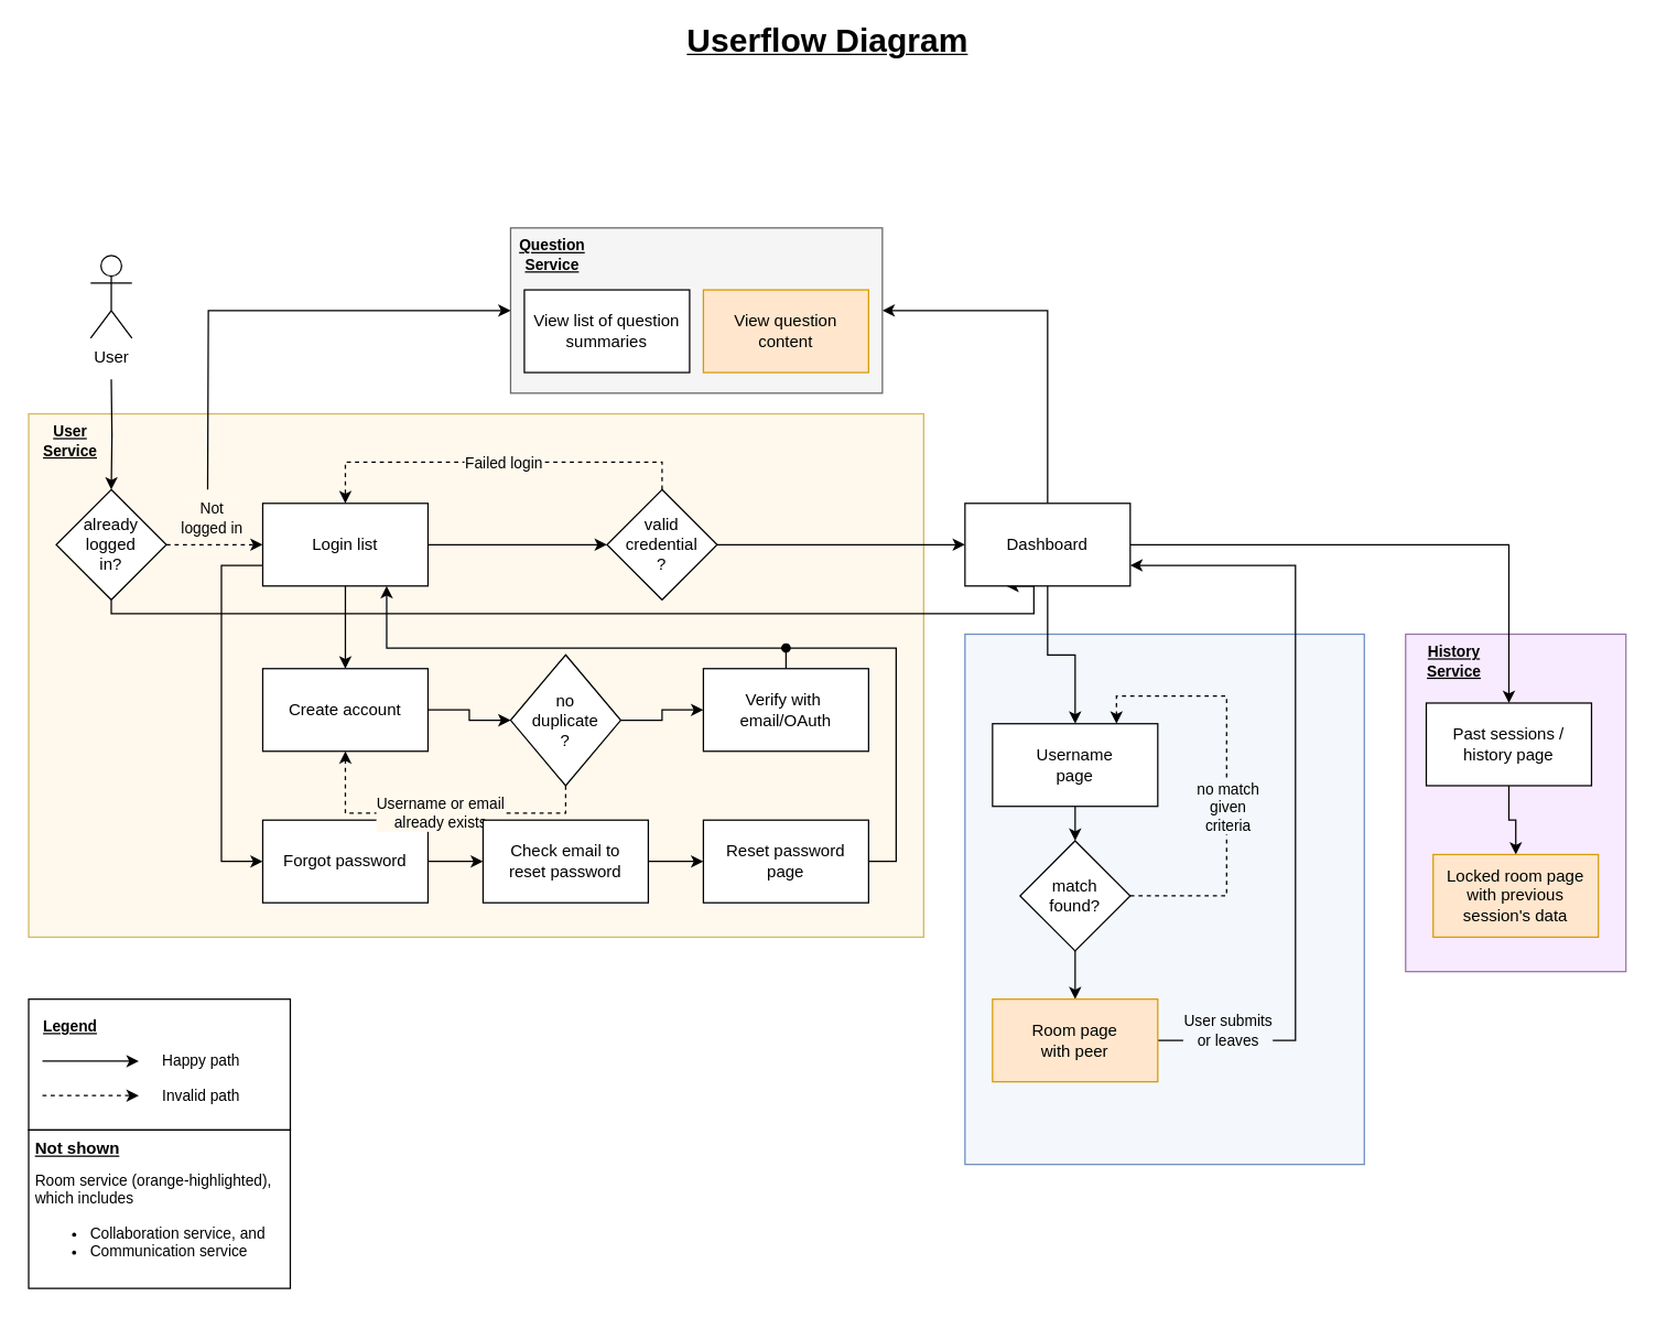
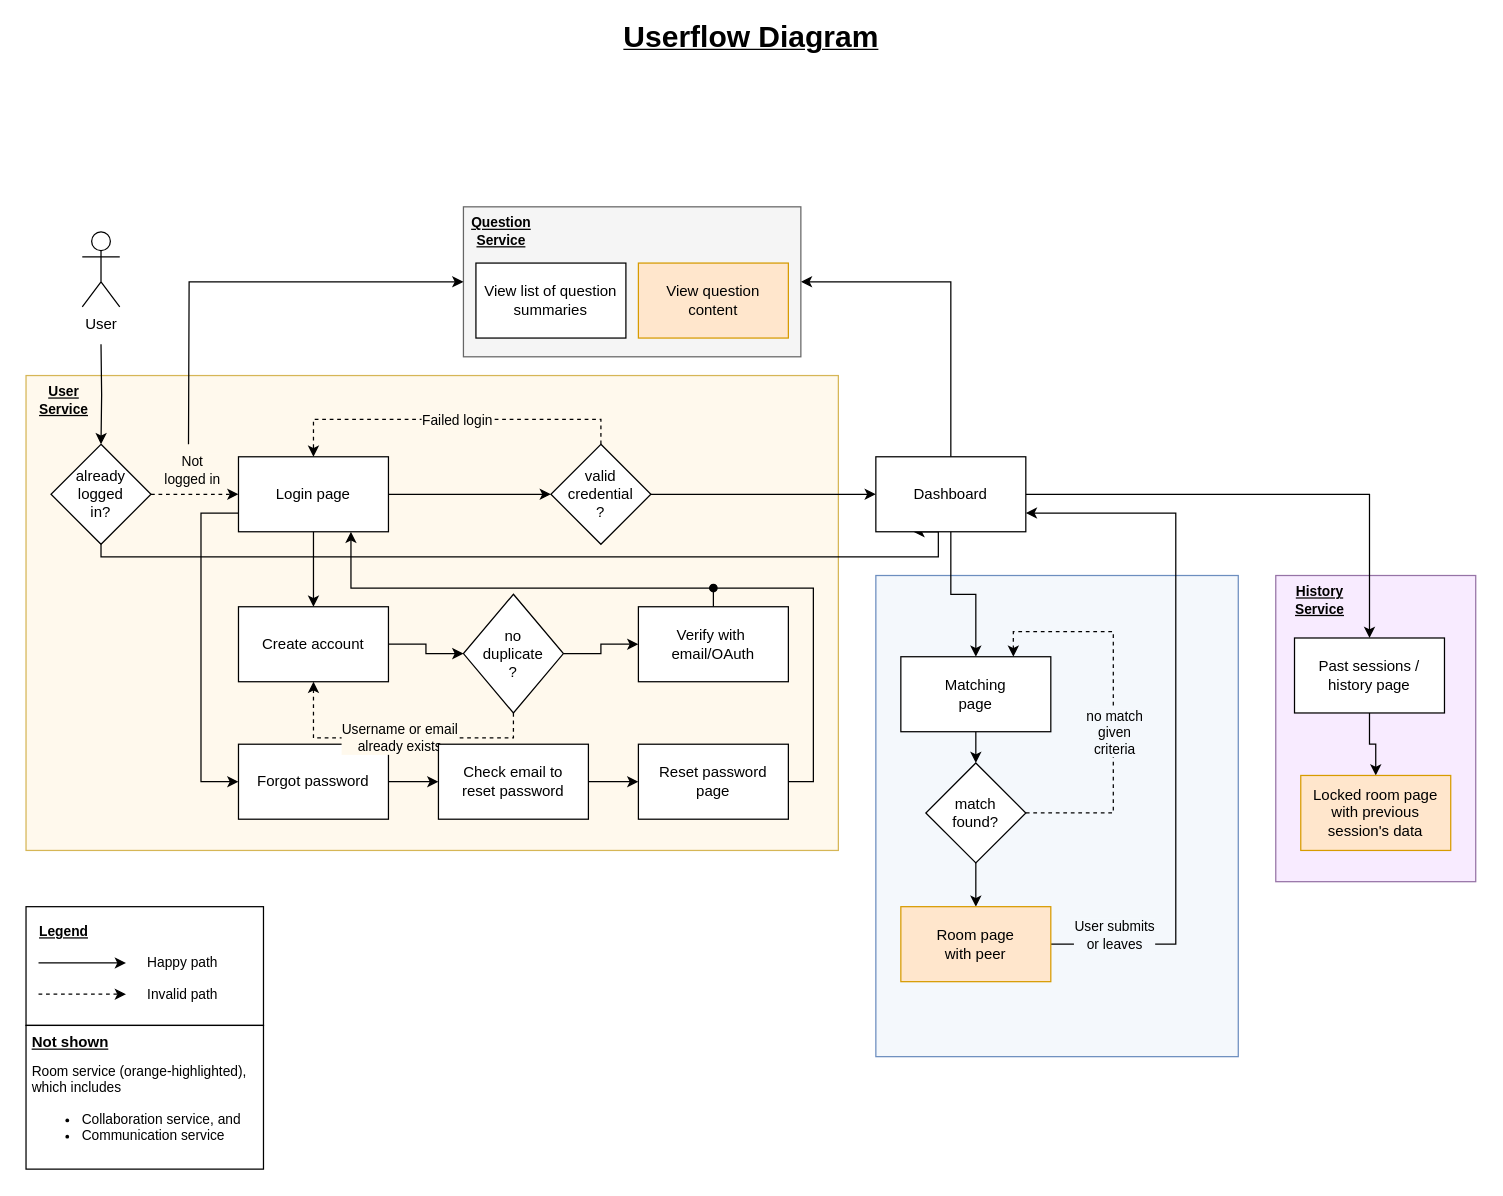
- <mxCell id="13" value="Login list" style="rounded=0;whiteSpace=wrap;html=1;" parent="1" vertex="1"><mxGeometry x="190" y="365" width="120" height="60" as="geometry" /></mxCell>
+ <mxCell id="13" value="Login page" style="rounded=0;whiteSpace=wrap;html=1;" parent="1" vertex="1"><mxGeometry x="190" y="365" width="120" height="60" as="geometry" /></mxCell>
- <mxCell id="42" value="Username&lt;br&gt;page" style="whiteSpace=wrap;html=1;rounded=0;" parent="1" vertex="1"><mxGeometry x="720" y="525" width="120" height="60" as="geometry" /></mxCell>
+ <mxCell id="42" value="Matching&lt;br&gt;page" style="whiteSpace=wrap;html=1;rounded=0;" parent="1" vertex="1"><mxGeometry x="720" y="525" width="120" height="60" as="geometry" /></mxCell>
